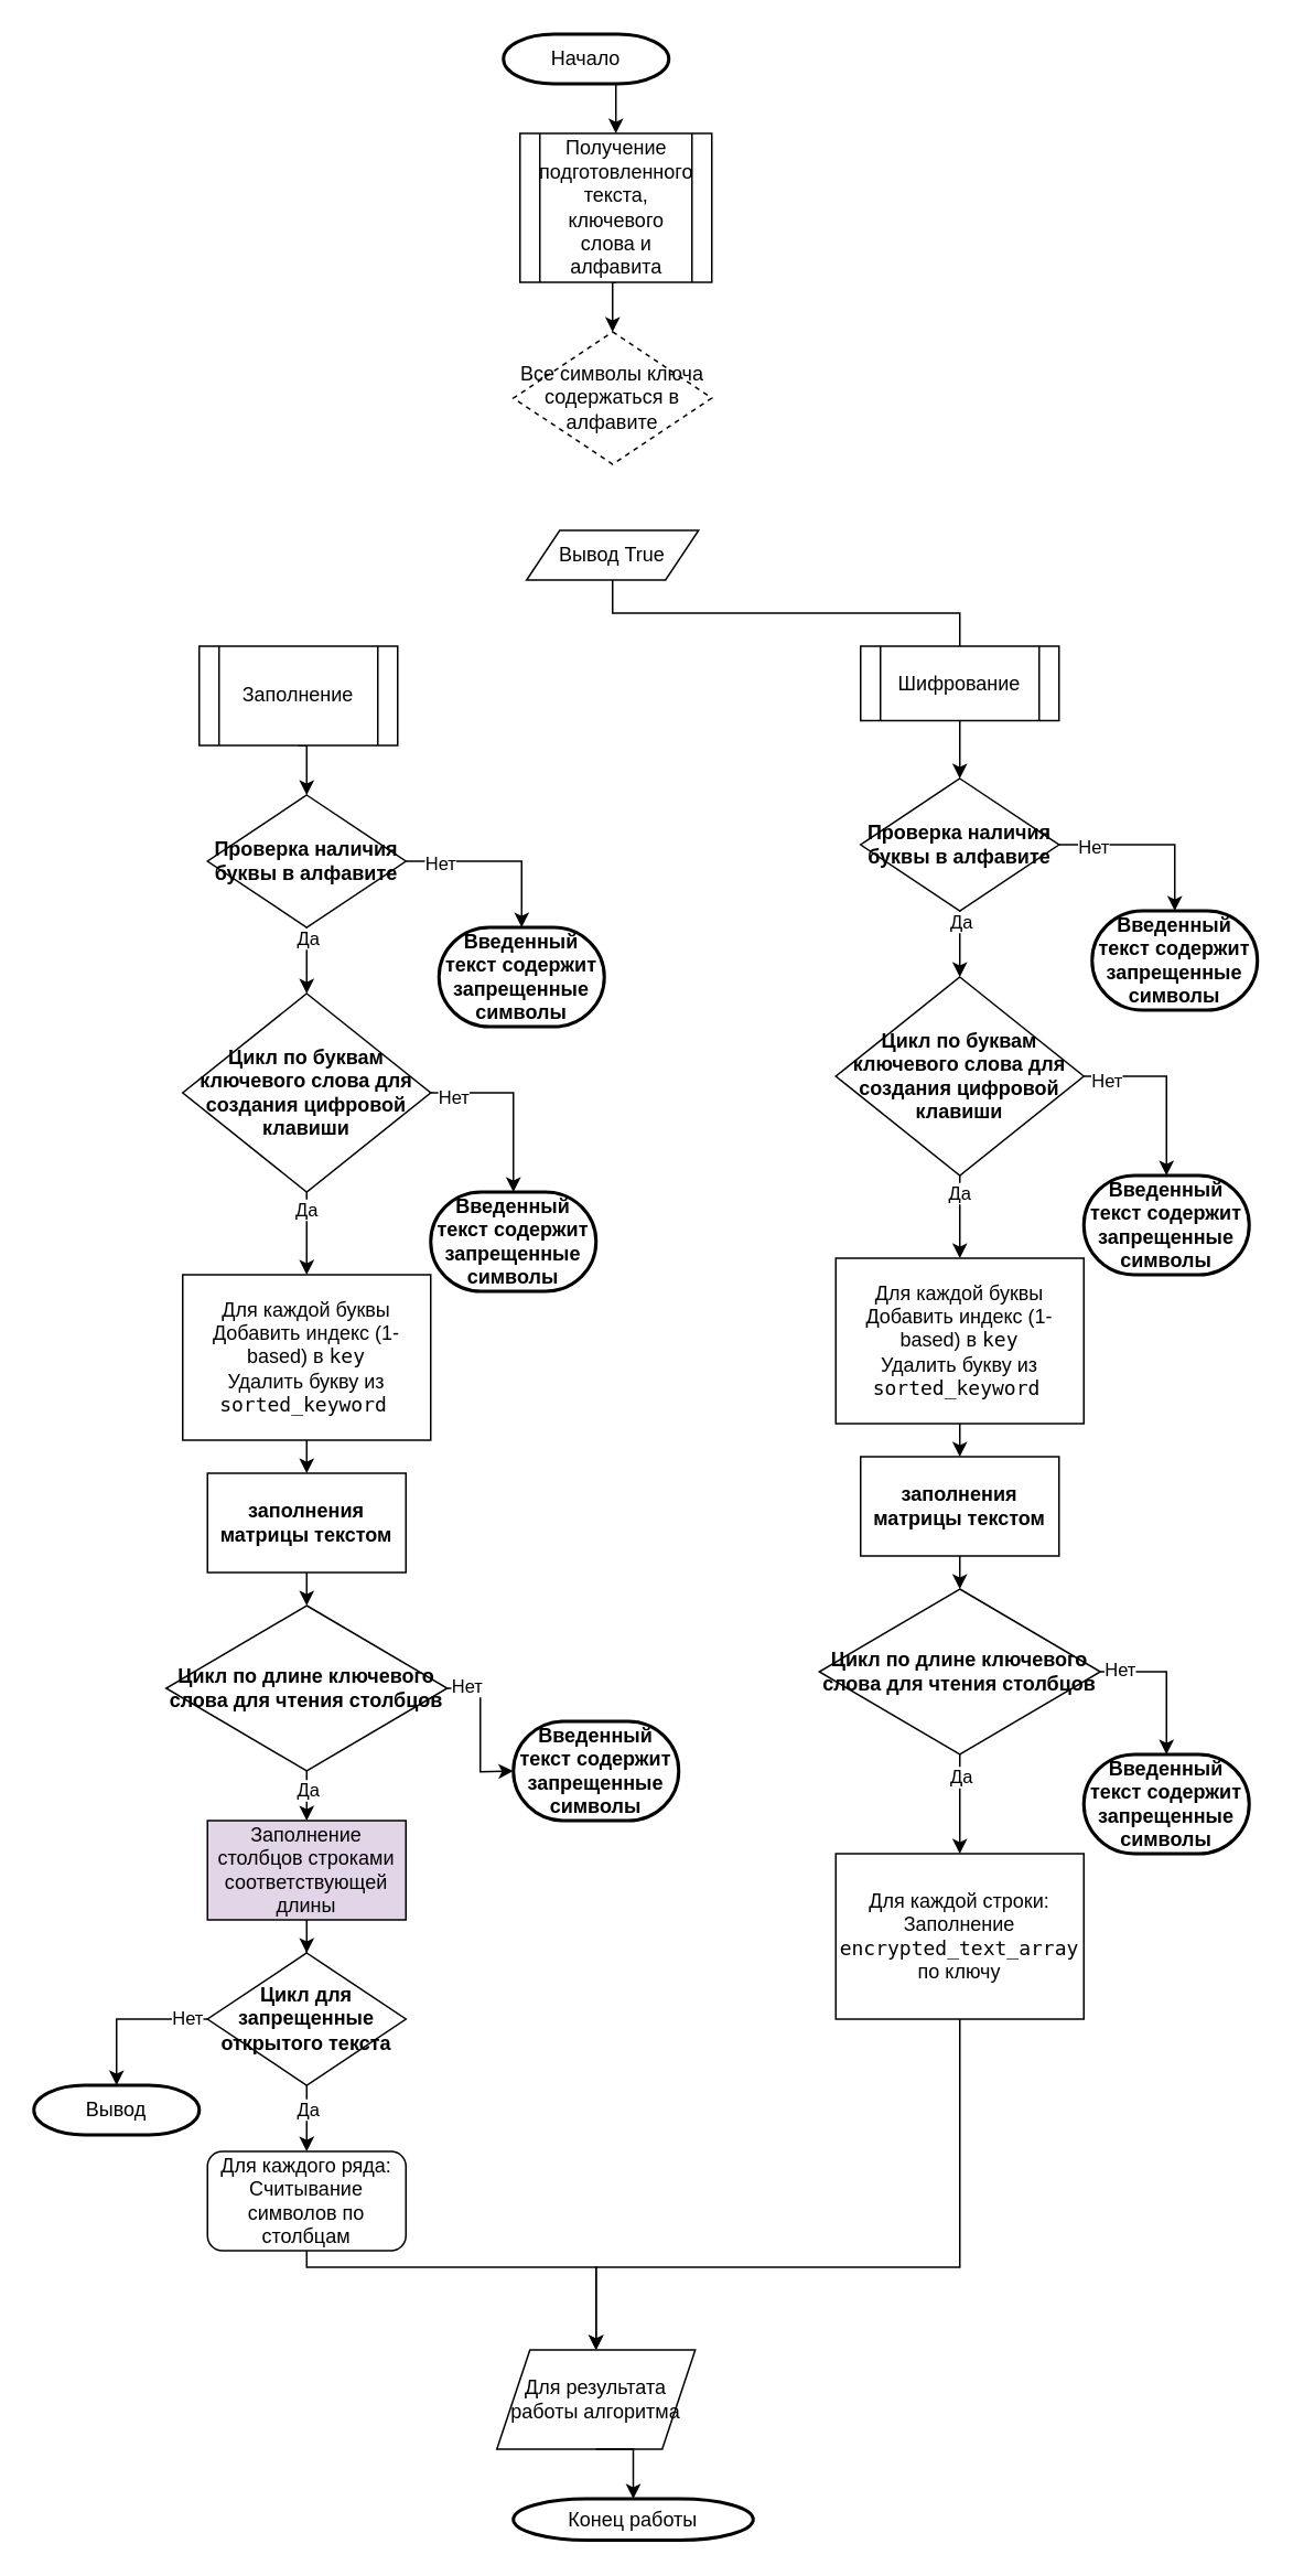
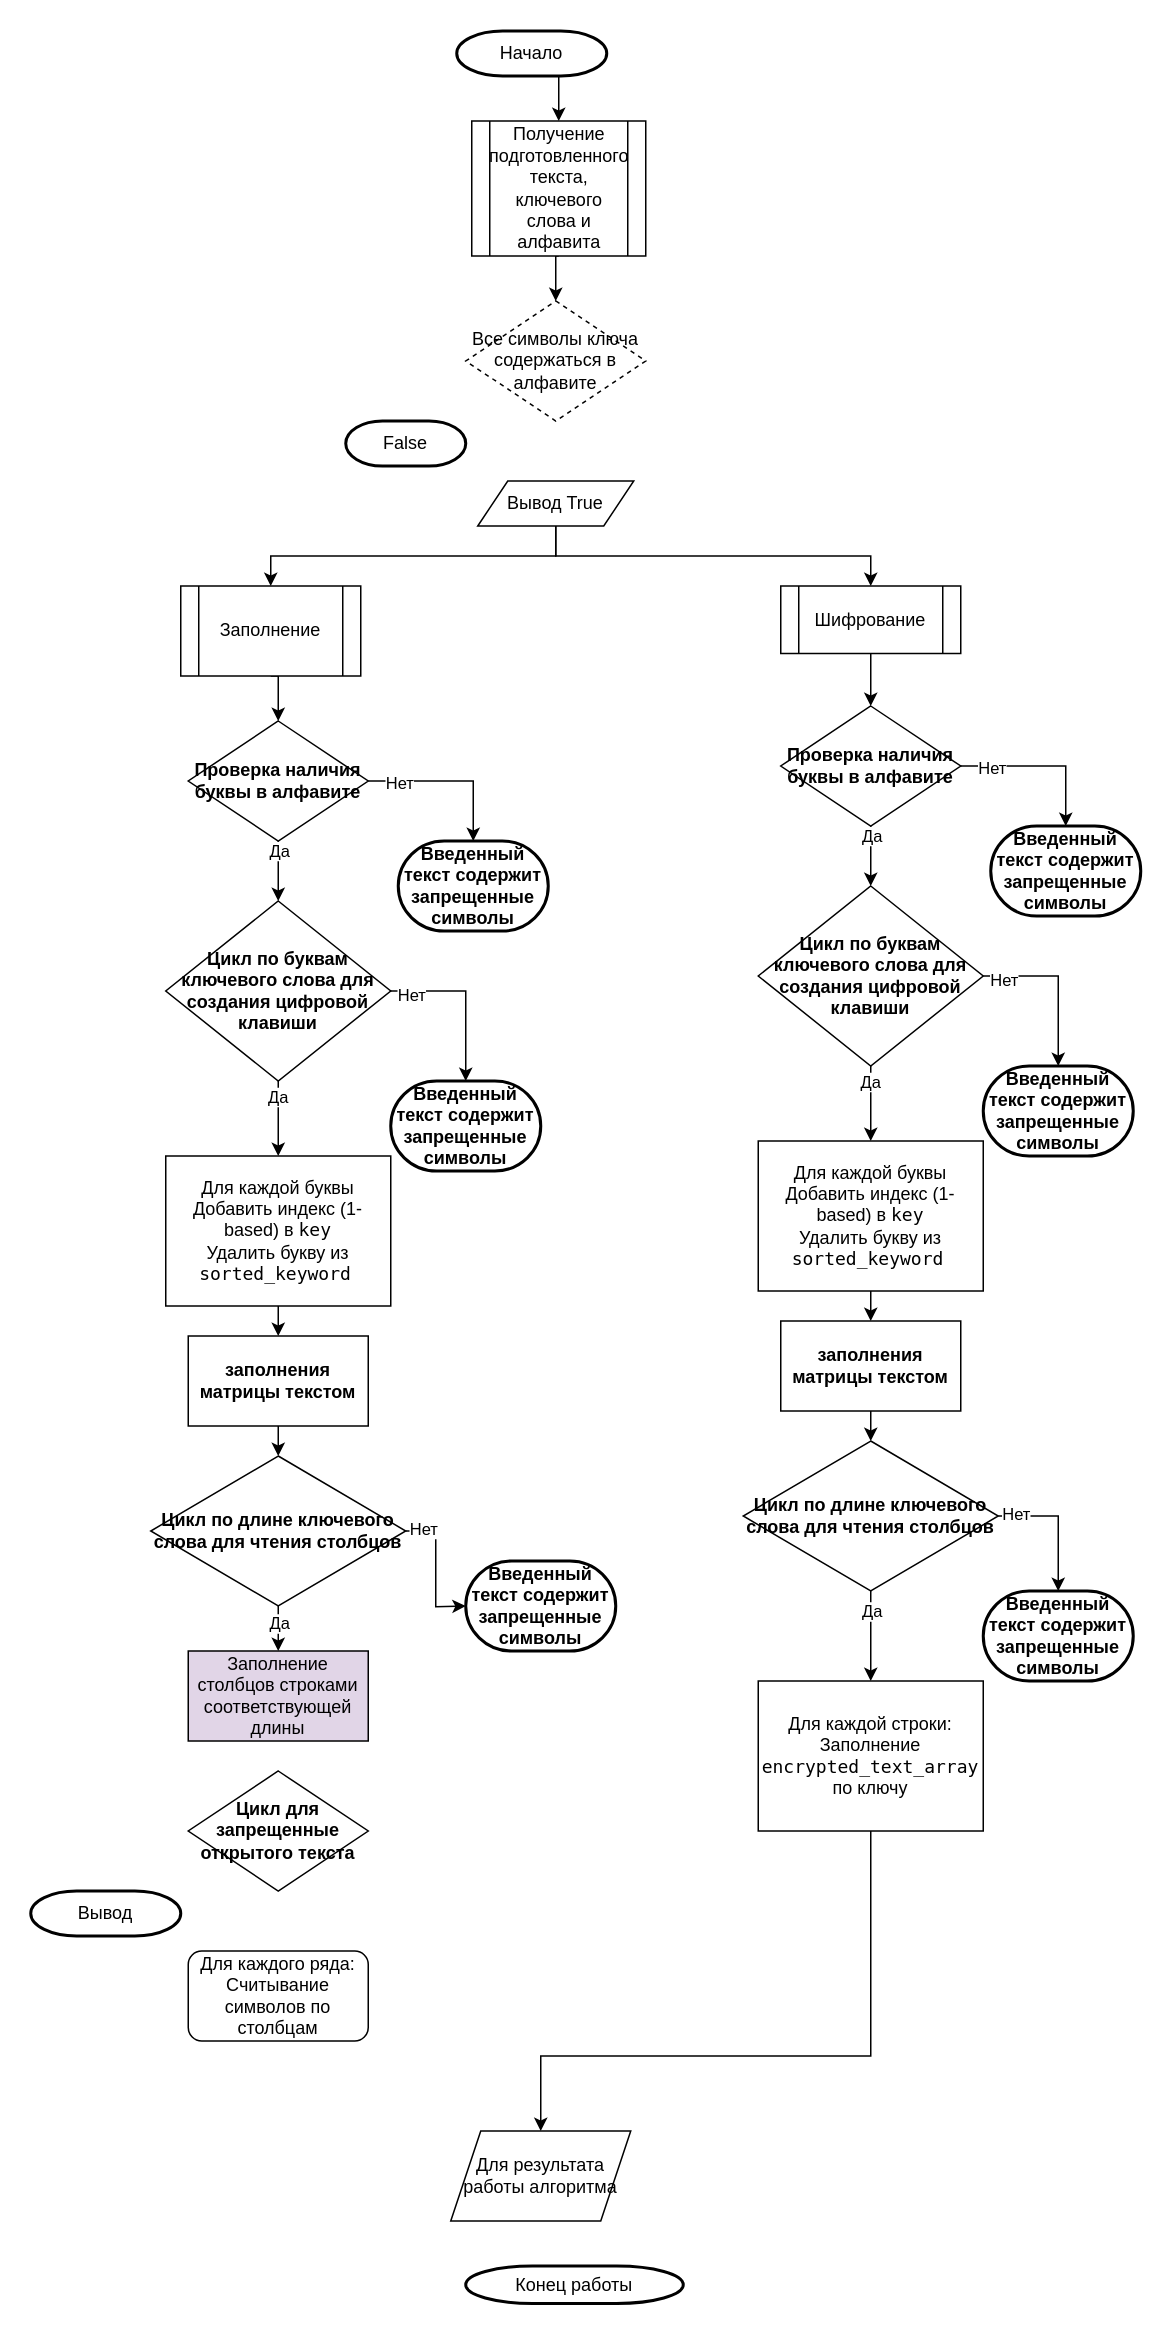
+ <mxCell id="7" value="False" style="strokeWidth=2;html=1;shape=mxgraph.flowchart.terminator;whiteSpace=wrap;" vertex="1" parent="1"><mxGeometry x="230" y="280" width="80" height="30" as="geometry" /></mxCell>
+ <mxCell id="8" style="edgeStyle=orthogonalEdgeStyle;rounded=0;orthogonalLoop=1;jettySize=auto;html=1;exitX=0.5;exitY=1;exitDx=0;exitDy=0;entryX=0.5;entryY=0;entryDx=0;entryDy=0;" edge="1" parent="1" source="10" target="12"><mxGeometry relative="1" as="geometry" /></mxCell>
- <mxCell id="9" style="edgeStyle=orthogonalEdgeStyle;rounded=0;orthogonalLoop=1;jettySize=auto;html=1;exitX=0.5;exitY=1;exitDx=0;exitDy=0;entryX=0.5;entryY=0;entryDx=0;entryDy=0;endArrow=none;" edge="1" parent="1" source="10" target="14"><mxGeometry relative="1" as="geometry" /></mxCell>
+ <mxCell id="9" style="edgeStyle=orthogonalEdgeStyle;rounded=0;orthogonalLoop=1;jettySize=auto;html=1;exitX=0.5;exitY=1;exitDx=0;exitDy=0;entryX=0.5;entryY=0;entryDx=0;entryDy=0;" edge="1" parent="1" source="10" target="14"><mxGeometry relative="1" as="geometry" /></mxCell>
- <mxCell id="62" style="edgeStyle=orthogonalEdgeStyle;rounded=0;orthogonalLoop=1;jettySize=auto;html=1;exitX=0.5;exitY=1;exitDx=0;exitDy=0;" edge="1" parent="1" source="63" target="66"><mxGeometry relative="1" as="geometry" /></mxCell>
- <mxCell id="68" style="edgeStyle=orthogonalEdgeStyle;rounded=0;orthogonalLoop=1;jettySize=auto;html=1;exitX=0;exitY=0.5;exitDx=0;exitDy=0;entryX=0.5;entryY=0;entryDx=0;entryDy=0;entryPerimeter=0;" edge="1" parent="1" source="66" target="67"><mxGeometry relative="1" as="geometry" /></mxCell>
- <mxCell id="69" value="Нет" style="edgeLabel;html=1;align=center;verticalAlign=middle;resizable=0;points=[];" vertex="1" connectable="0" parent="68"><mxGeometry x="-0.726" y="-1" relative="1" as="geometry"><mxPoint as="offset" /></mxGeometry></mxCell>
- <mxCell id="64" style="edgeStyle=orthogonalEdgeStyle;rounded=0;orthogonalLoop=1;jettySize=auto;html=1;exitX=0.5;exitY=1;exitDx=0;exitDy=0;entryX=0.5;entryY=0;entryDx=0;entryDy=0;" edge="1" parent="1" source="66" target="71"><mxGeometry relative="1" as="geometry" /></mxCell>
- <mxCell id="65" value="Да" style="edgeLabel;html=1;align=center;verticalAlign=middle;resizable=0;points=[];" vertex="1" connectable="0" parent="64"><mxGeometry x="-0.3" relative="1" as="geometry"><mxPoint as="offset" /></mxGeometry></mxCell>
- <mxCell id="70" style="edgeStyle=orthogonalEdgeStyle;rounded=0;orthogonalLoop=1;jettySize=auto;html=1;exitX=0.5;exitY=1;exitDx=0;exitDy=0;entryX=0.5;entryY=0;entryDx=0;entryDy=0;" edge="1" parent="1" source="71" target="39"><mxGeometry relative="1" as="geometry"><Array as="points"><mxPoint x="185" y="1370" /><mxPoint x="360" y="1370" /></Array></mxGeometry></mxCell>
- <mxCell id="73" style="edgeStyle=orthogonalEdgeStyle;rounded=0;orthogonalLoop=1;jettySize=auto;html=1;exitX=0.5;exitY=1;exitDx=0;exitDy=0;entryX=0.5;entryY=0;entryDx=0;entryDy=0;entryPerimeter=0;" edge="1" parent="1" source="39" target="72"><mxGeometry relative="1" as="geometry" /></mxCell>
